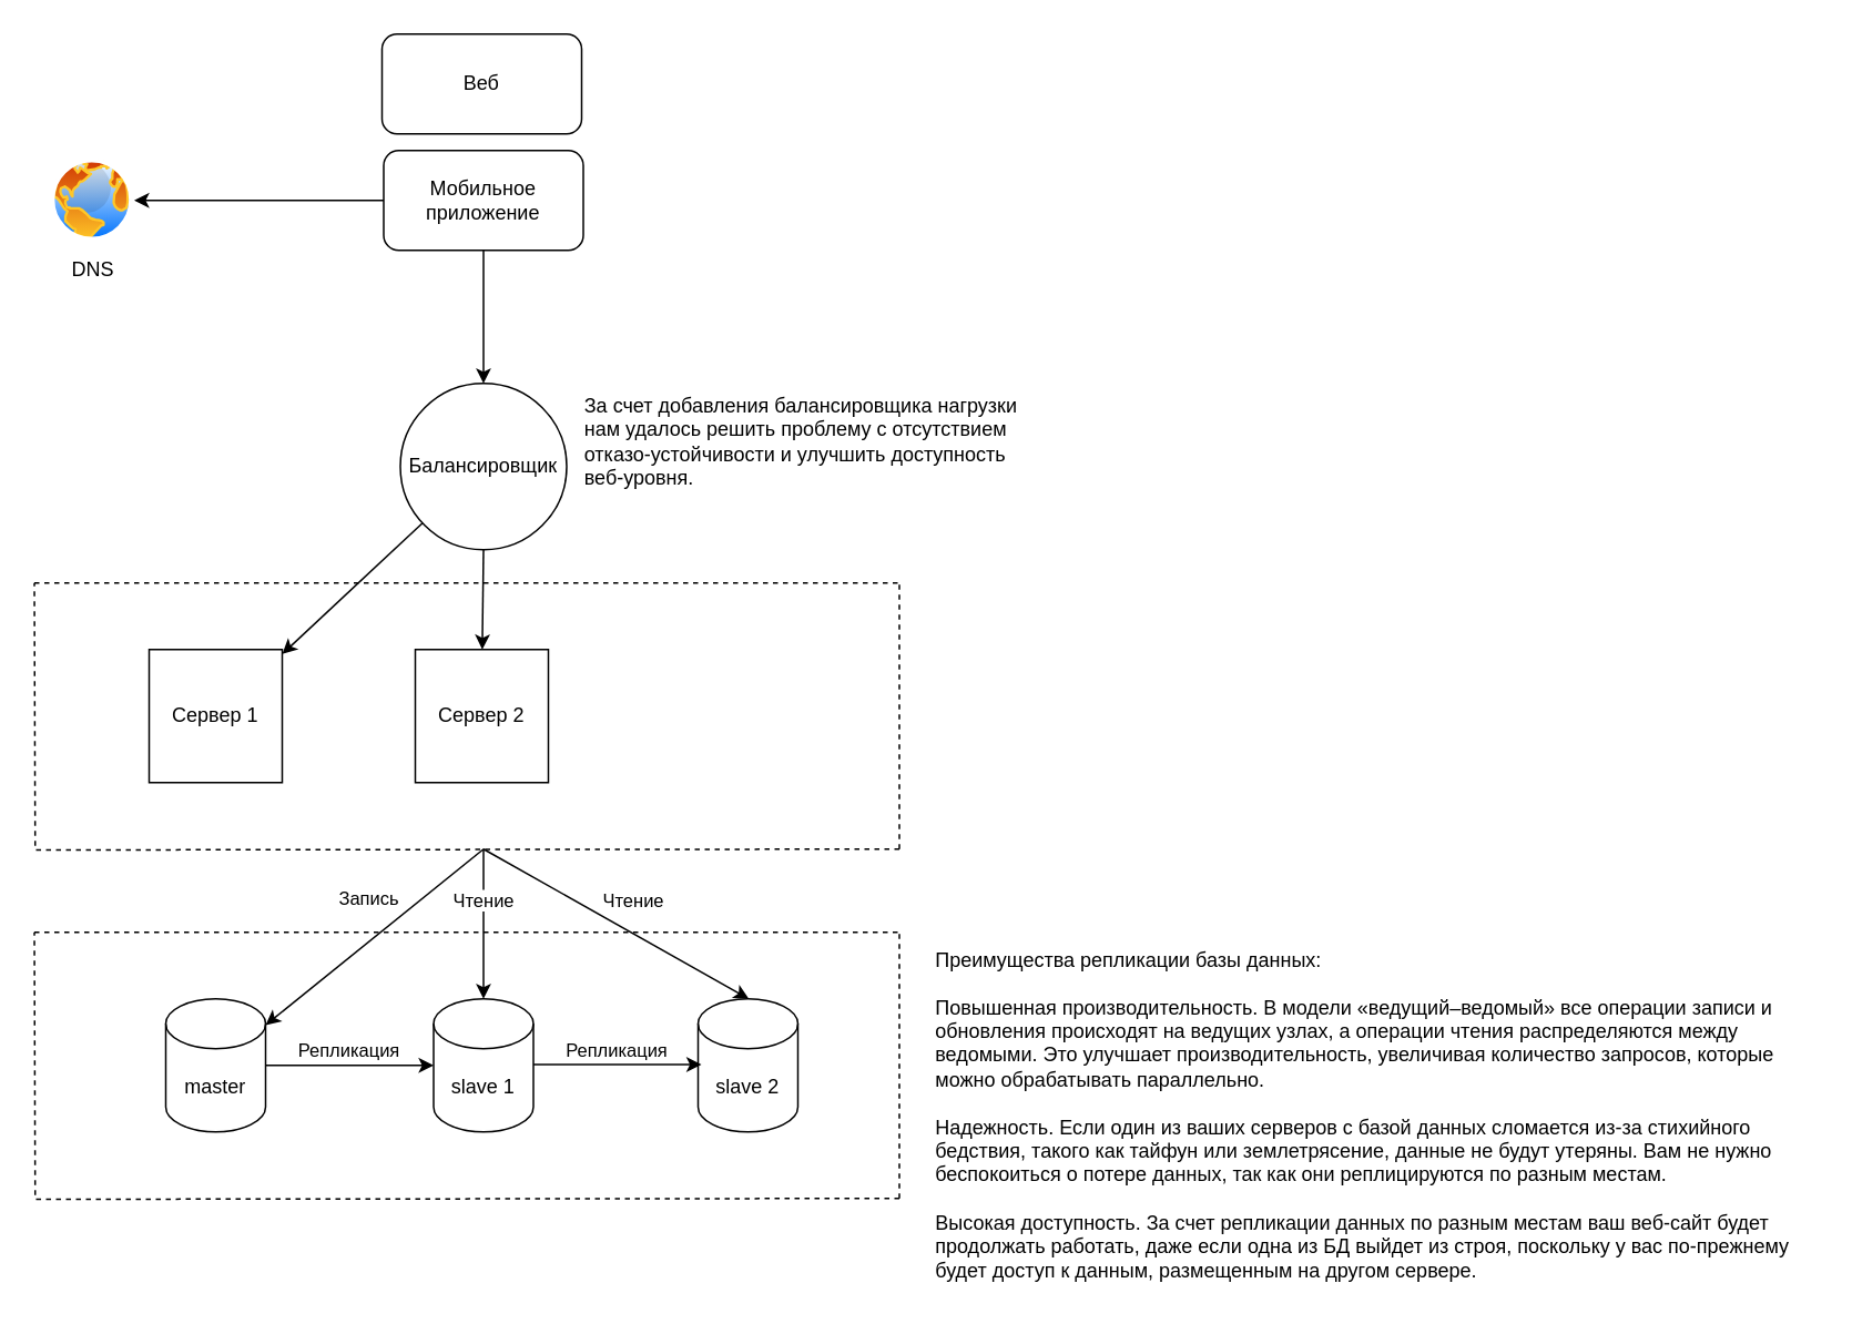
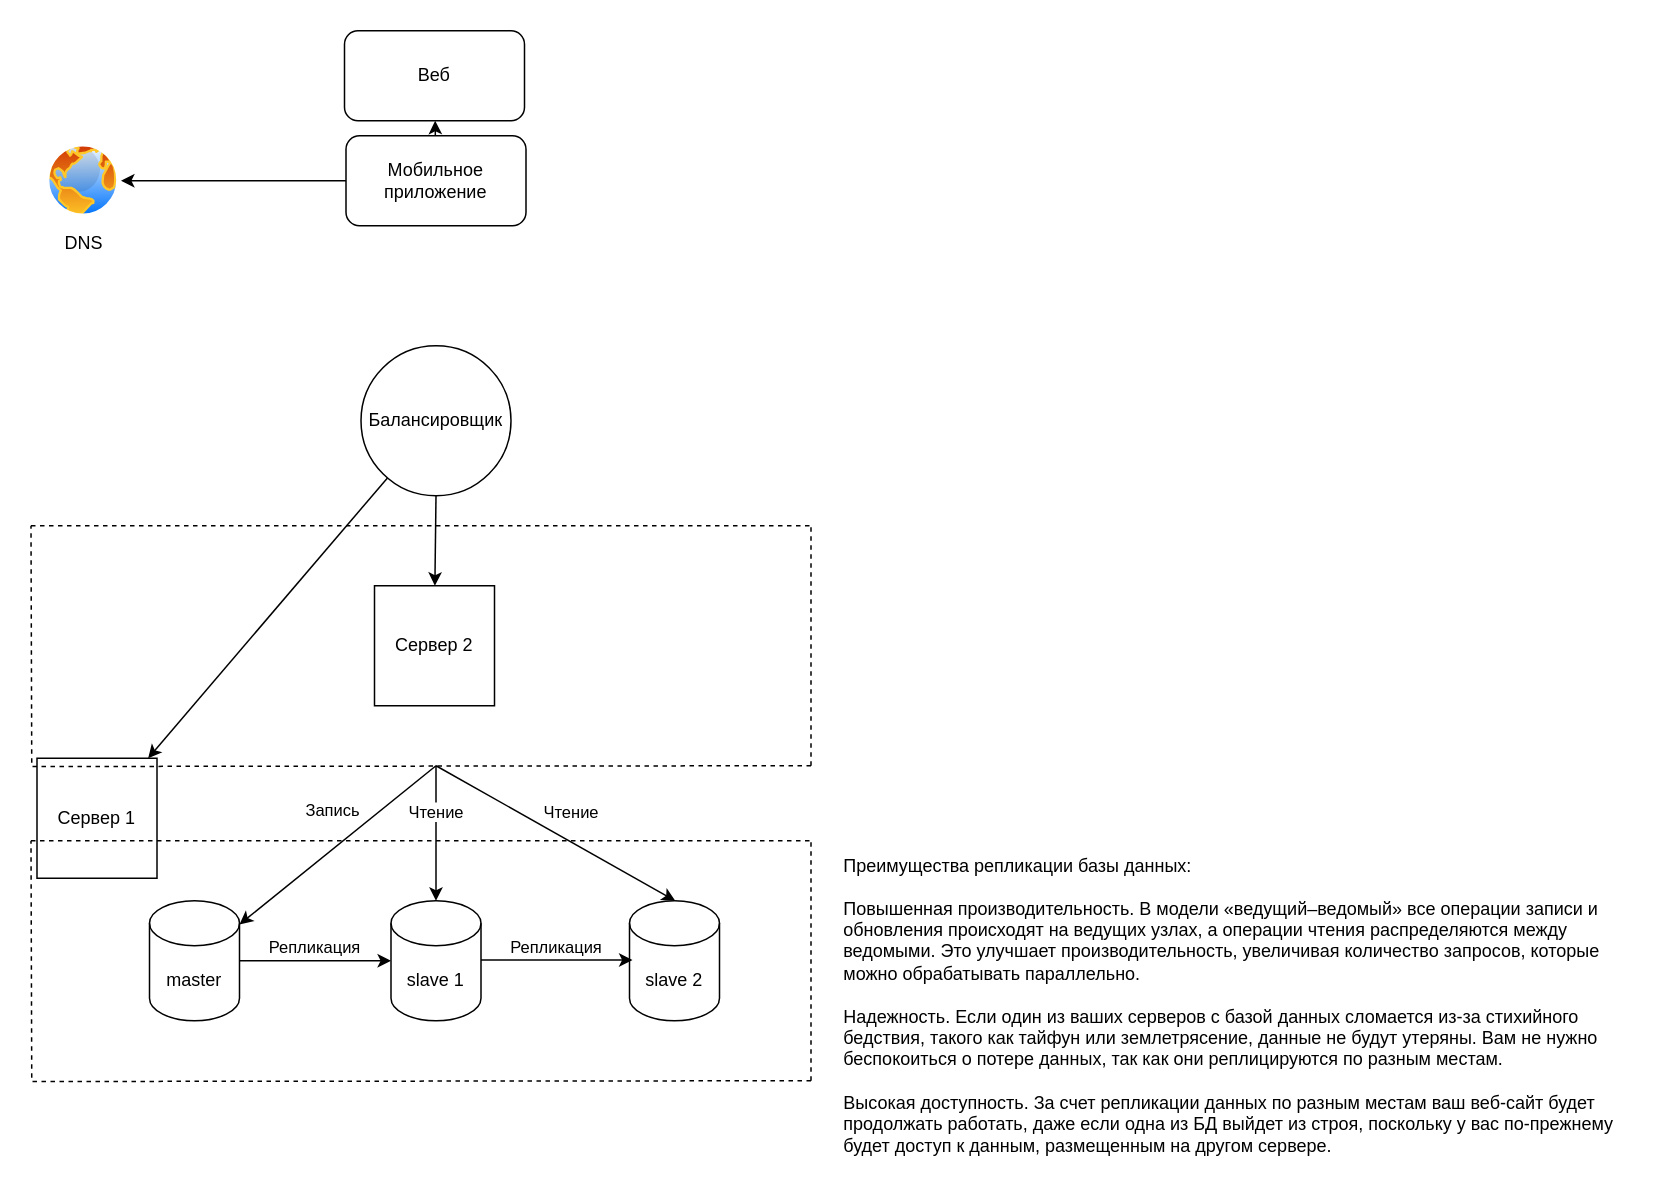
- <mxCell id="5" value="" style="endArrow=classic;html=1;rounded=0;" edge="1" parent="1" source="6" target="4"><mxGeometry width="50" height="50" relative="1" as="geometry"><mxPoint x="297" y="180" as="sourcePoint" /><mxPoint x="270" y="190" as="targetPoint" /></mxGeometry></mxCell>
+ <mxCell id="5" value="" style="endArrow=classic;html=1;rounded=0;" edge="1" parent="1" source="6" target="8"><mxGeometry width="50" height="50" relative="1" as="geometry"><mxPoint x="297" y="180" as="sourcePoint" /><mxPoint x="270" y="190" as="targetPoint" /></mxGeometry></mxCell>
- <mxCell id="10" value="За счет добавления балансировщика нагрузки нам удалось решить проблему с отсутствием отказо-устойчивости и улучшить доступность веб-уровня." style="text;html=1;align=left;verticalAlign=middle;whiteSpace=wrap;rounded=0;" vertex="1" parent="1"><mxGeometry x="349" y="230" width="280" height="70" as="geometry" /></mxCell>
- <mxCell id="7" value="Сервер 1" style="whiteSpace=wrap;html=1;aspect=fixed;" vertex="1" parent="1"><mxGeometry x="89" y="390" width="80" height="80" as="geometry" /></mxCell>
+ <mxCell id="7" value="Сервер 1" style="whiteSpace=wrap;html=1;aspect=fixed;" vertex="1" parent="1"><mxGeometry x="24" y="505" width="80" height="80" as="geometry" /></mxCell>
